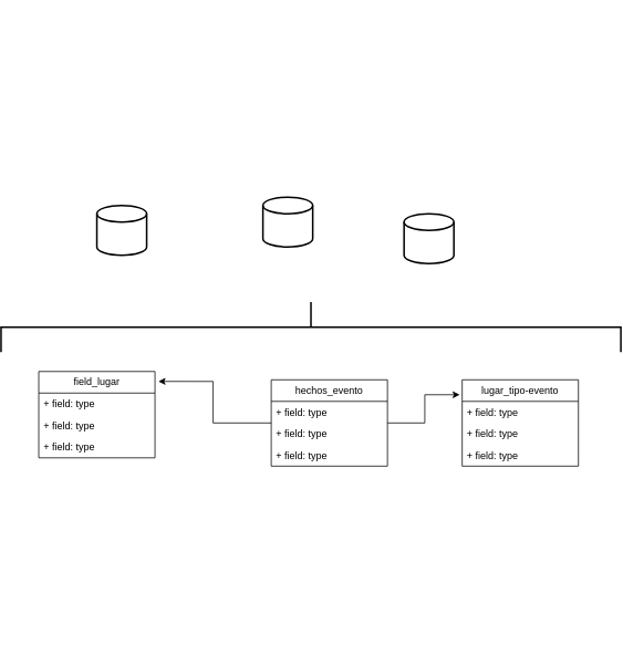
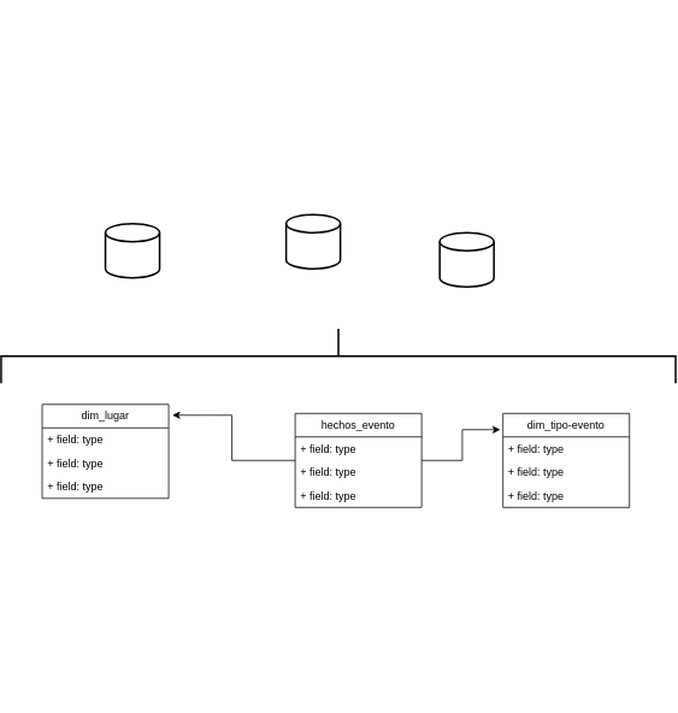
- <mxCell id="2" value="field_lugar" style="swimlane;fontStyle=0;childLayout=stackLayout;horizontal=1;startSize=26;fillColor=none;horizontalStack=0;resizeParent=1;resizeParentMax=0;resizeLast=0;collapsible=1;marginBottom=0;whiteSpace=wrap;html=1;" vertex="1" parent="1"><mxGeometry x="20" y="447" width="140" height="104" as="geometry" /></mxCell>
+ <mxCell id="2" value="dim_lugar" style="swimlane;fontStyle=0;childLayout=stackLayout;horizontal=1;startSize=26;fillColor=none;horizontalStack=0;resizeParent=1;resizeParentMax=0;resizeLast=0;collapsible=1;marginBottom=0;whiteSpace=wrap;html=1;" vertex="1" parent="1"><mxGeometry x="20" y="447" width="140" height="104" as="geometry" /></mxCell>
- <mxCell id="12" value="lugar_tipo-evento" style="swimlane;fontStyle=0;childLayout=stackLayout;horizontal=1;startSize=26;fillColor=none;horizontalStack=0;resizeParent=1;resizeParentMax=0;resizeLast=0;collapsible=1;marginBottom=0;whiteSpace=wrap;html=1;" vertex="1" parent="1"><mxGeometry x="530" y="457" width="140" height="104" as="geometry" /></mxCell>
+ <mxCell id="12" value="dim_tipo-evento" style="swimlane;fontStyle=0;childLayout=stackLayout;horizontal=1;startSize=26;fillColor=none;horizontalStack=0;resizeParent=1;resizeParentMax=0;resizeLast=0;collapsible=1;marginBottom=0;whiteSpace=wrap;html=1;" vertex="1" parent="1"><mxGeometry x="530" y="457" width="140" height="104" as="geometry" /></mxCell>
